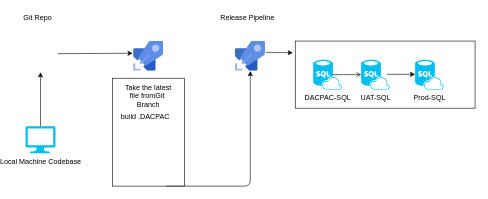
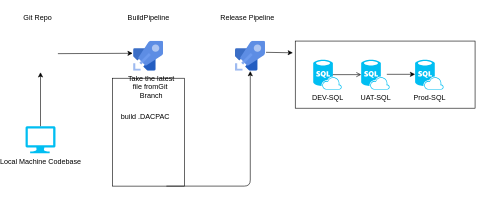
+ <mxCell id="13" value="BuildPipeline" style="text;html=1;align=center;verticalAlign=middle;resizable=0;points=[];autosize=1;" vertex="1" parent="1"><mxGeometry x="190" y="20" width="90" height="20" as="geometry" /></mxCell>
- <mxCell id="9" value="Take the latest file fromGit&amp;nbsp; Branch" style="text;html=1;strokeColor=none;fillColor=none;align=center;verticalAlign=middle;whiteSpace=wrap;rounded=0;" vertex="1" parent="1"><mxGeometry x="190" y="150" width="90" height="20" as="geometry" /></mxCell>
+ <mxCell id="9" value="Take the latest file fromGit&amp;nbsp; Branch" style="text;html=1;strokeColor=none;fillColor=none;align=center;verticalAlign=middle;whiteSpace=wrap;rounded=0;" vertex="1" parent="1"><mxGeometry x="195" y="135" width="90" height="20" as="geometry" /></mxCell>
- <mxCell id="16" value="DACPAC-SQL" style="verticalLabelPosition=bottom;html=1;verticalAlign=top;align=center;strokeColor=none;fillColor=#00BEF2;shape=mxgraph.azure.sql_database_sql_azure;" vertex="1" parent="1"><mxGeometry x="510" y="99" width="47.5" height="50" as="geometry" /></mxCell>
+ <mxCell id="16" value="DEV-SQL" style="verticalLabelPosition=bottom;html=1;verticalAlign=top;align=center;strokeColor=none;fillColor=#00BEF2;shape=mxgraph.azure.sql_database_sql_azure;" vertex="1" parent="1"><mxGeometry x="510" y="99" width="47.5" height="50" as="geometry" /></mxCell>
